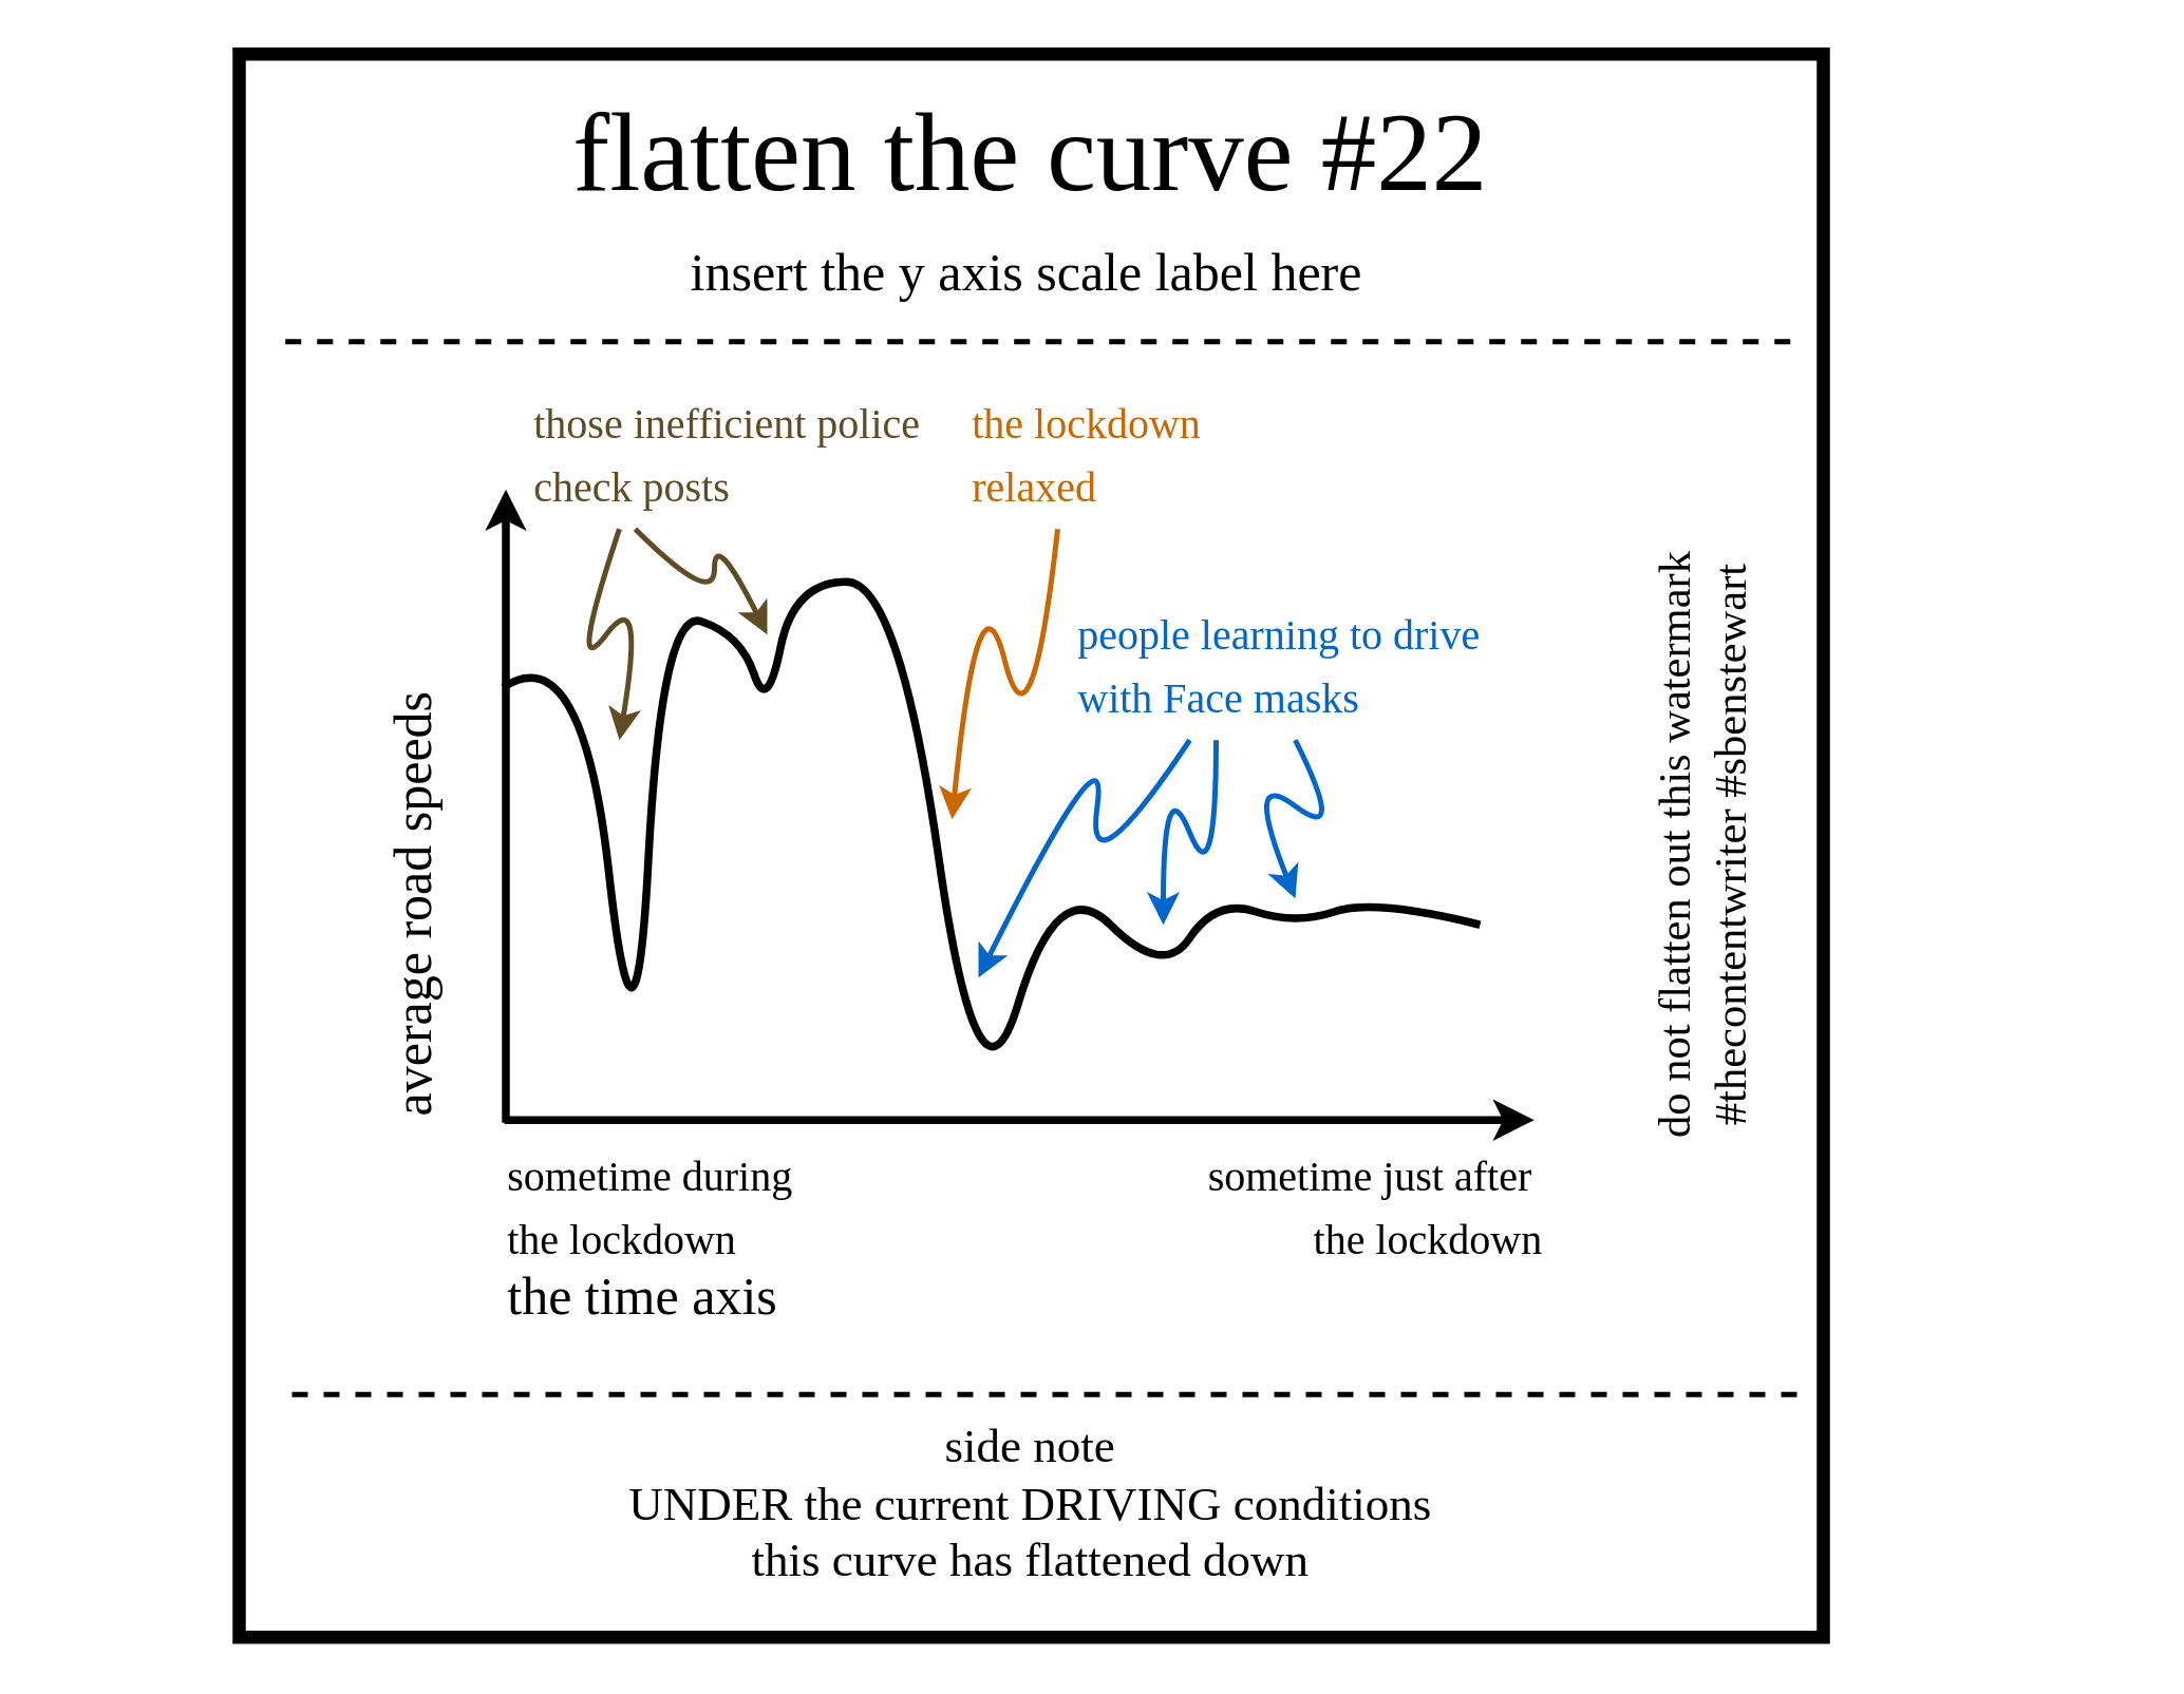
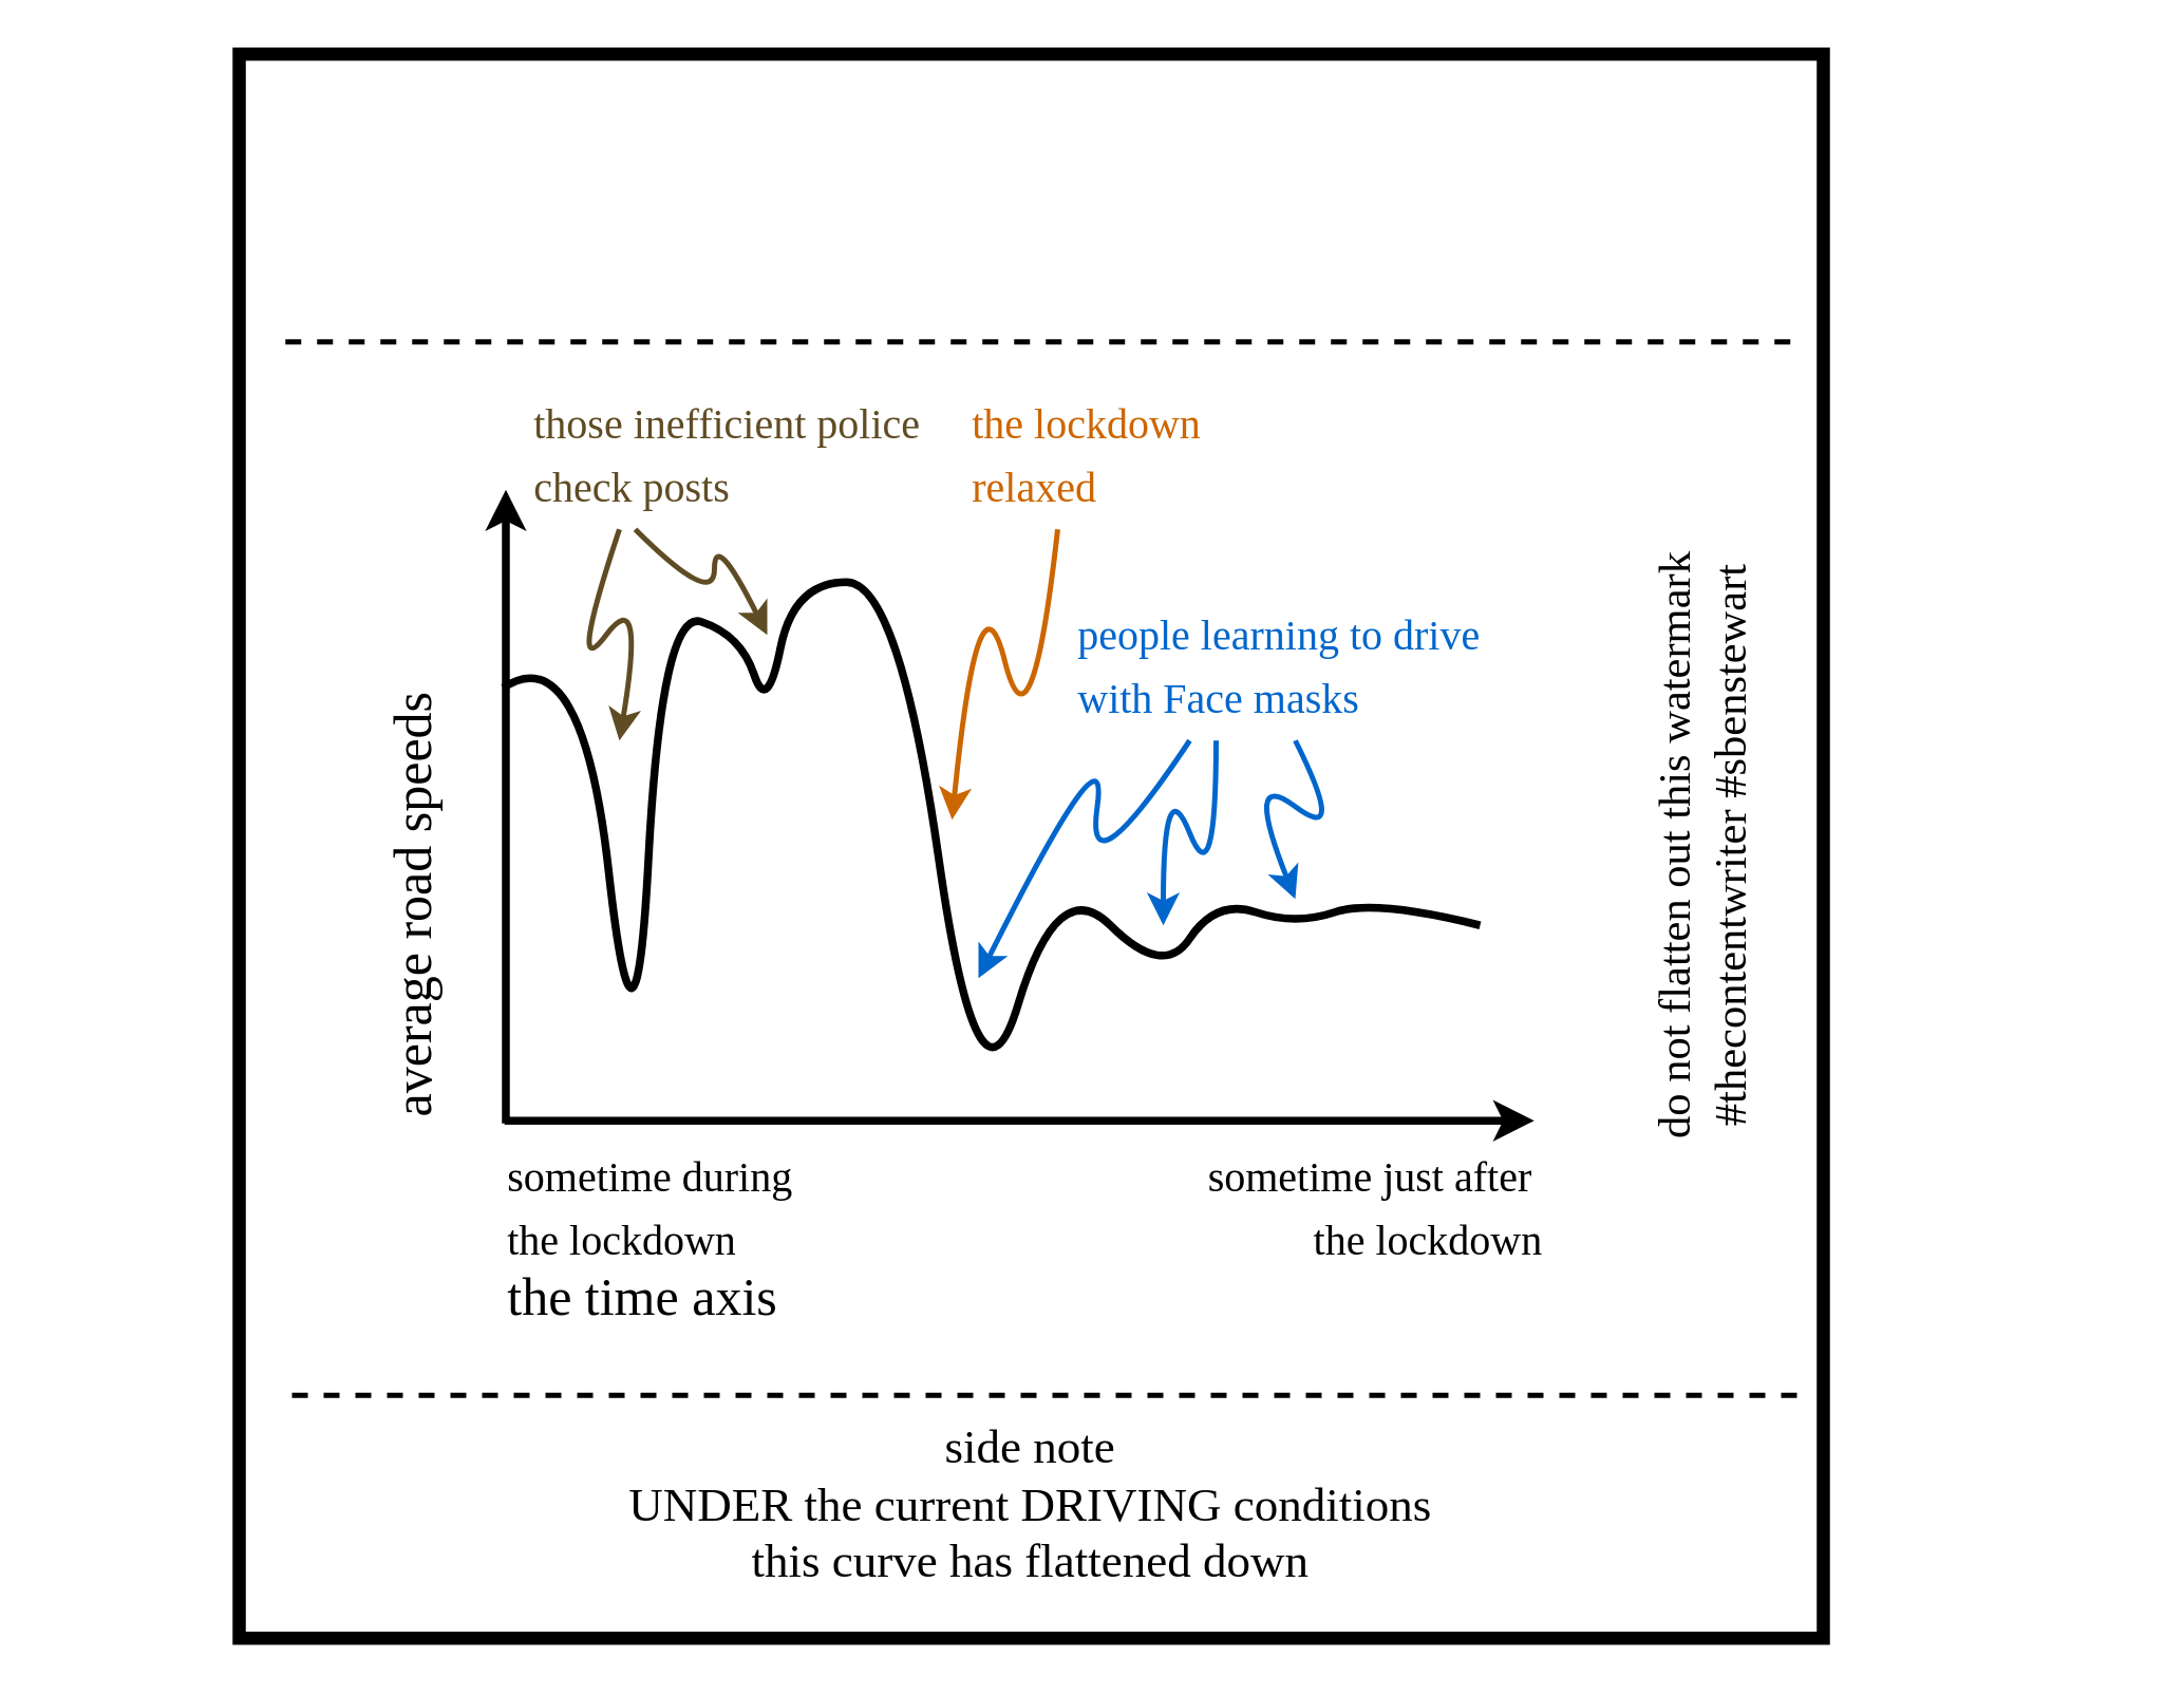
- <mxCell id="3" value="&lt;font&gt;&lt;font style=&quot;font-size: 42px&quot;&gt;flatten the curve #22&lt;/font&gt;&lt;br&gt;&lt;/font&gt;" style="text;html=1;strokeColor=none;fillColor=none;align=center;verticalAlign=middle;whiteSpace=wrap;rounded=0;fontFamily=xkcd;" parent="1" vertex="1"><mxGeometry x="105" y="48" width="570" height="20" as="geometry" /></mxCell>
- <mxCell id="4" value="&lt;font&gt;&lt;font style=&quot;font-size: 20px&quot;&gt;insert the y axis scale label here&lt;/font&gt;&lt;br&gt;&lt;/font&gt;" style="text;html=1;strokeColor=none;fillColor=none;align=center;verticalAlign=middle;whiteSpace=wrap;rounded=0;fontFamily=xkcd;" parent="1" vertex="1"><mxGeometry x="129.25" y="92" width="518.5" height="20" as="geometry" /></mxCell>
